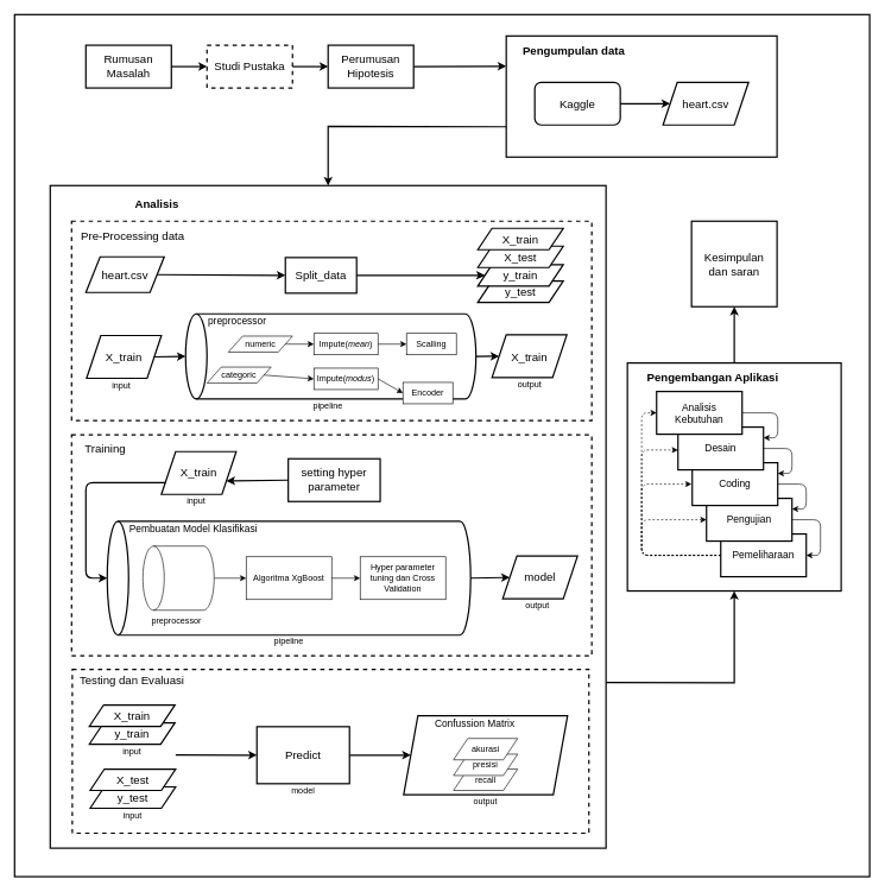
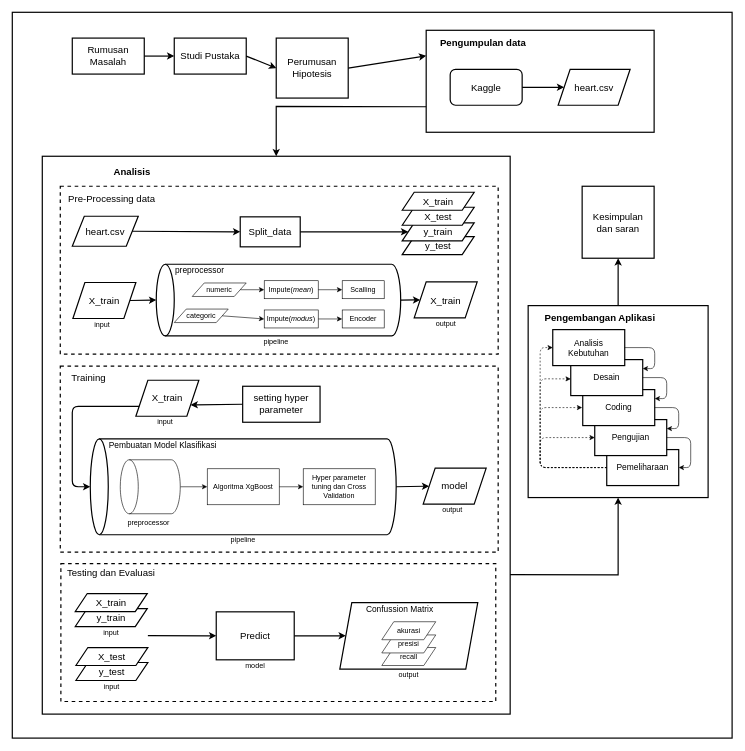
- <mxCell id="5" value="&lt;span style=&quot;font-size: 16px&quot;&gt;Studi Pustaka&lt;/span&gt;" style="rounded=0;whiteSpace=wrap;html=1;strokeWidth=2;container=0;dashed=1;" vertex="1" parent="2"><mxGeometry x="270" y="43" width="120" height="60" as="geometry" /></mxCell>
+ <mxCell id="5" value="&lt;span style=&quot;font-size: 16px&quot;&gt;Studi Pustaka&lt;/span&gt;" style="rounded=0;whiteSpace=wrap;html=1;strokeWidth=2;container=0;" vertex="1" parent="2"><mxGeometry x="270" y="43" width="120" height="60" as="geometry" /></mxCell>
- <mxCell id="6" value="&lt;span style=&quot;font-size: 16px&quot;&gt;Perumusan Hipotesis&lt;/span&gt;" style="rounded=0;whiteSpace=wrap;html=1;strokeWidth=2;container=0;" vertex="1" parent="2"><mxGeometry x="440" y="43" width="120" height="60" as="geometry" /></mxCell>
+ <mxCell id="6" value="&lt;span style=&quot;font-size: 16px&quot;&gt;Perumusan Hipotesis&lt;/span&gt;" style="rounded=0;whiteSpace=wrap;html=1;strokeWidth=2;container=0;" vertex="1" parent="2"><mxGeometry x="440" y="43" width="120" height="100" as="geometry" /></mxCell>
- <mxCell id="76" value="Encoder" style="rounded=0;whiteSpace=wrap;html=1;strokeWidth=1;container=0;" vertex="1" parent="2"><mxGeometry x="545" y="516.25" width="70" height="30" as="geometry" /></mxCell>
+ <mxCell id="76" value="Encoder" style="rounded=0;whiteSpace=wrap;html=1;strokeWidth=1;container=0;" vertex="1" parent="2"><mxGeometry x="550" y="496.25" width="70" height="30" as="geometry" /></mxCell>
